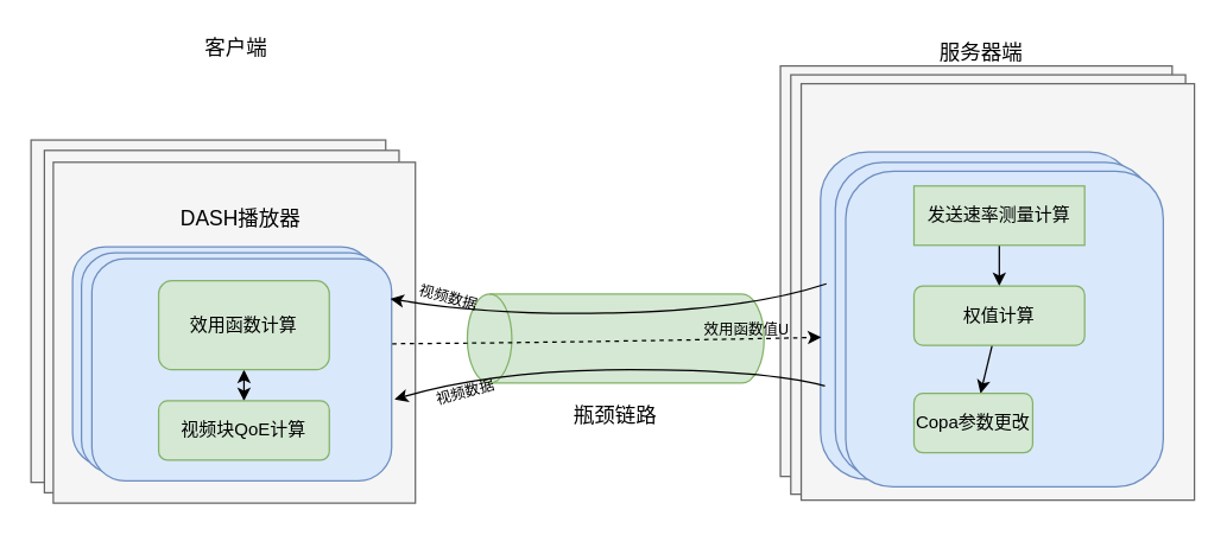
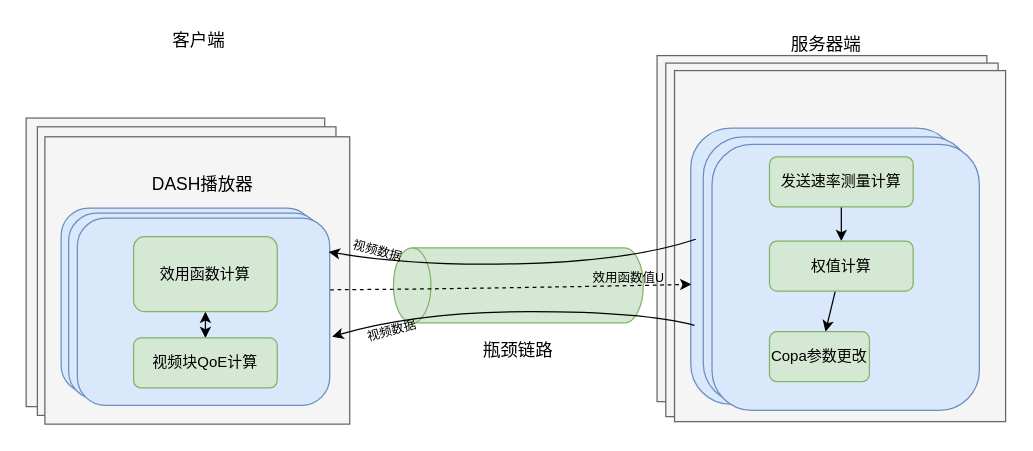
- <mxCell id="19" value="发送速率测量计算" style="whiteSpace=wrap;html=1;fontSize=12;fillColor=#d5e8d4;strokeColor=#82b366;rounded=0;" vertex="1" parent="1"><mxGeometry x="615" y="125" width="115" height="40" as="geometry" /></mxCell>
+ <mxCell id="19" value="发送速率测量计算" style="rounded=1;whiteSpace=wrap;html=1;fontSize=12;fillColor=#d5e8d4;strokeColor=#82b366;" vertex="1" parent="1"><mxGeometry x="615" y="125" width="115" height="40" as="geometry" /></mxCell>
